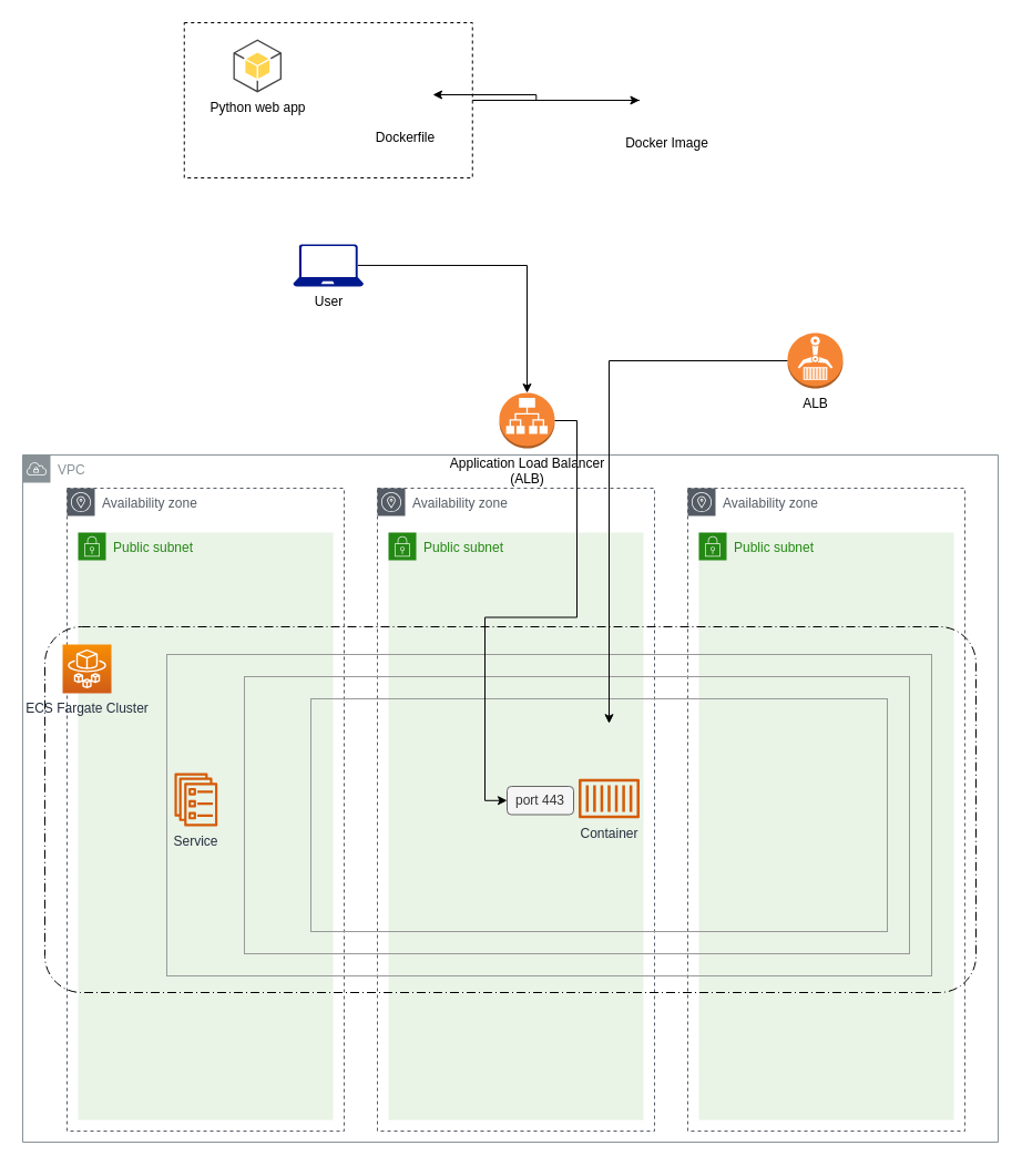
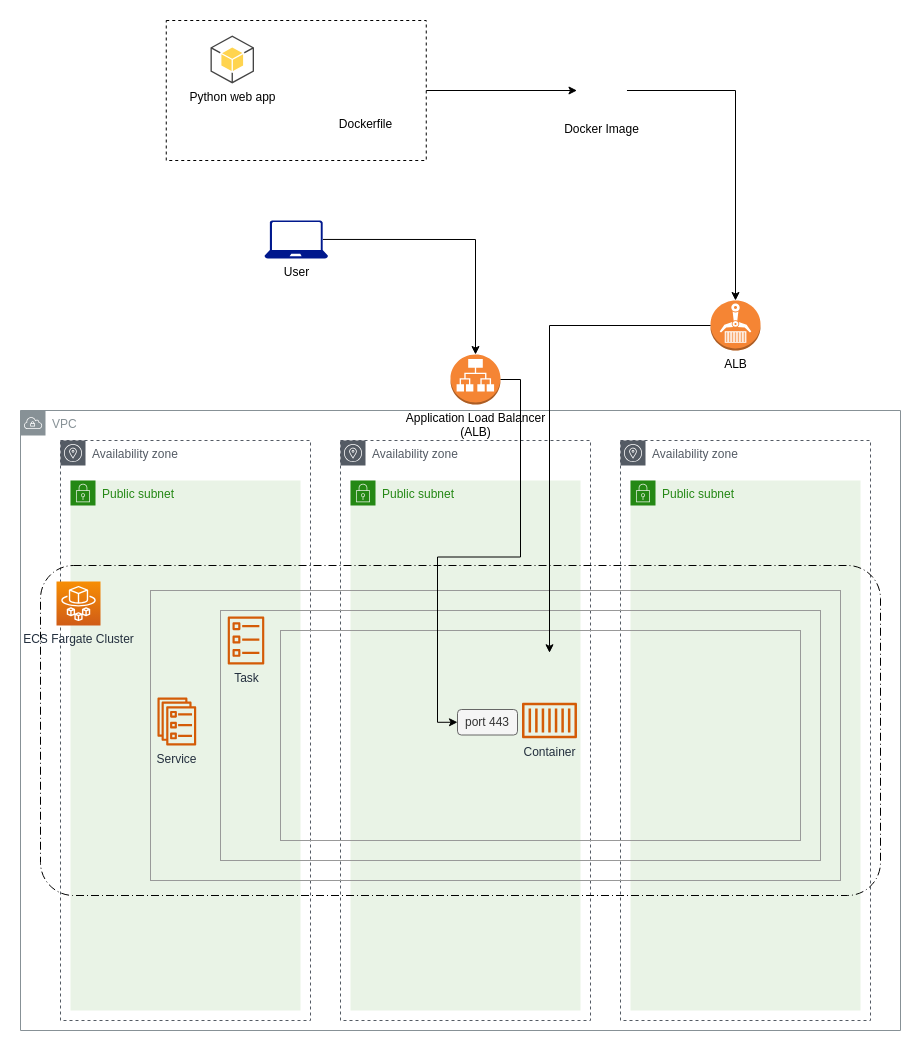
- <mxCell id="5" style="edgeStyle=orthogonalEdgeStyle;rounded=0;orthogonalLoop=1;jettySize=auto;html=1;" edge="1" parent="1" source="6" target="4"><mxGeometry relative="1" as="geometry" /></mxCell>
+ <mxCell id="5" style="edgeStyle=orthogonalEdgeStyle;rounded=0;orthogonalLoop=1;jettySize=auto;html=1;entryX=0.5;entryY=0;entryDx=0;entryDy=0;entryPerimeter=0;" edge="1" parent="1" source="6" target="7"><mxGeometry relative="1" as="geometry" /></mxCell>
+ <mxCell id="22" value="Task" style="sketch=0;outlineConnect=0;fontColor=#232F3E;gradientColor=none;fillColor=#D45B07;strokeColor=none;dashed=0;verticalLabelPosition=bottom;verticalAlign=top;align=center;html=1;fontSize=12;fontStyle=0;aspect=fixed;pointerEvents=1;shape=mxgraph.aws4.ecs_task;" vertex="1" parent="1"><mxGeometry x="227" y="616" width="37" height="48" as="geometry" /></mxCell>
